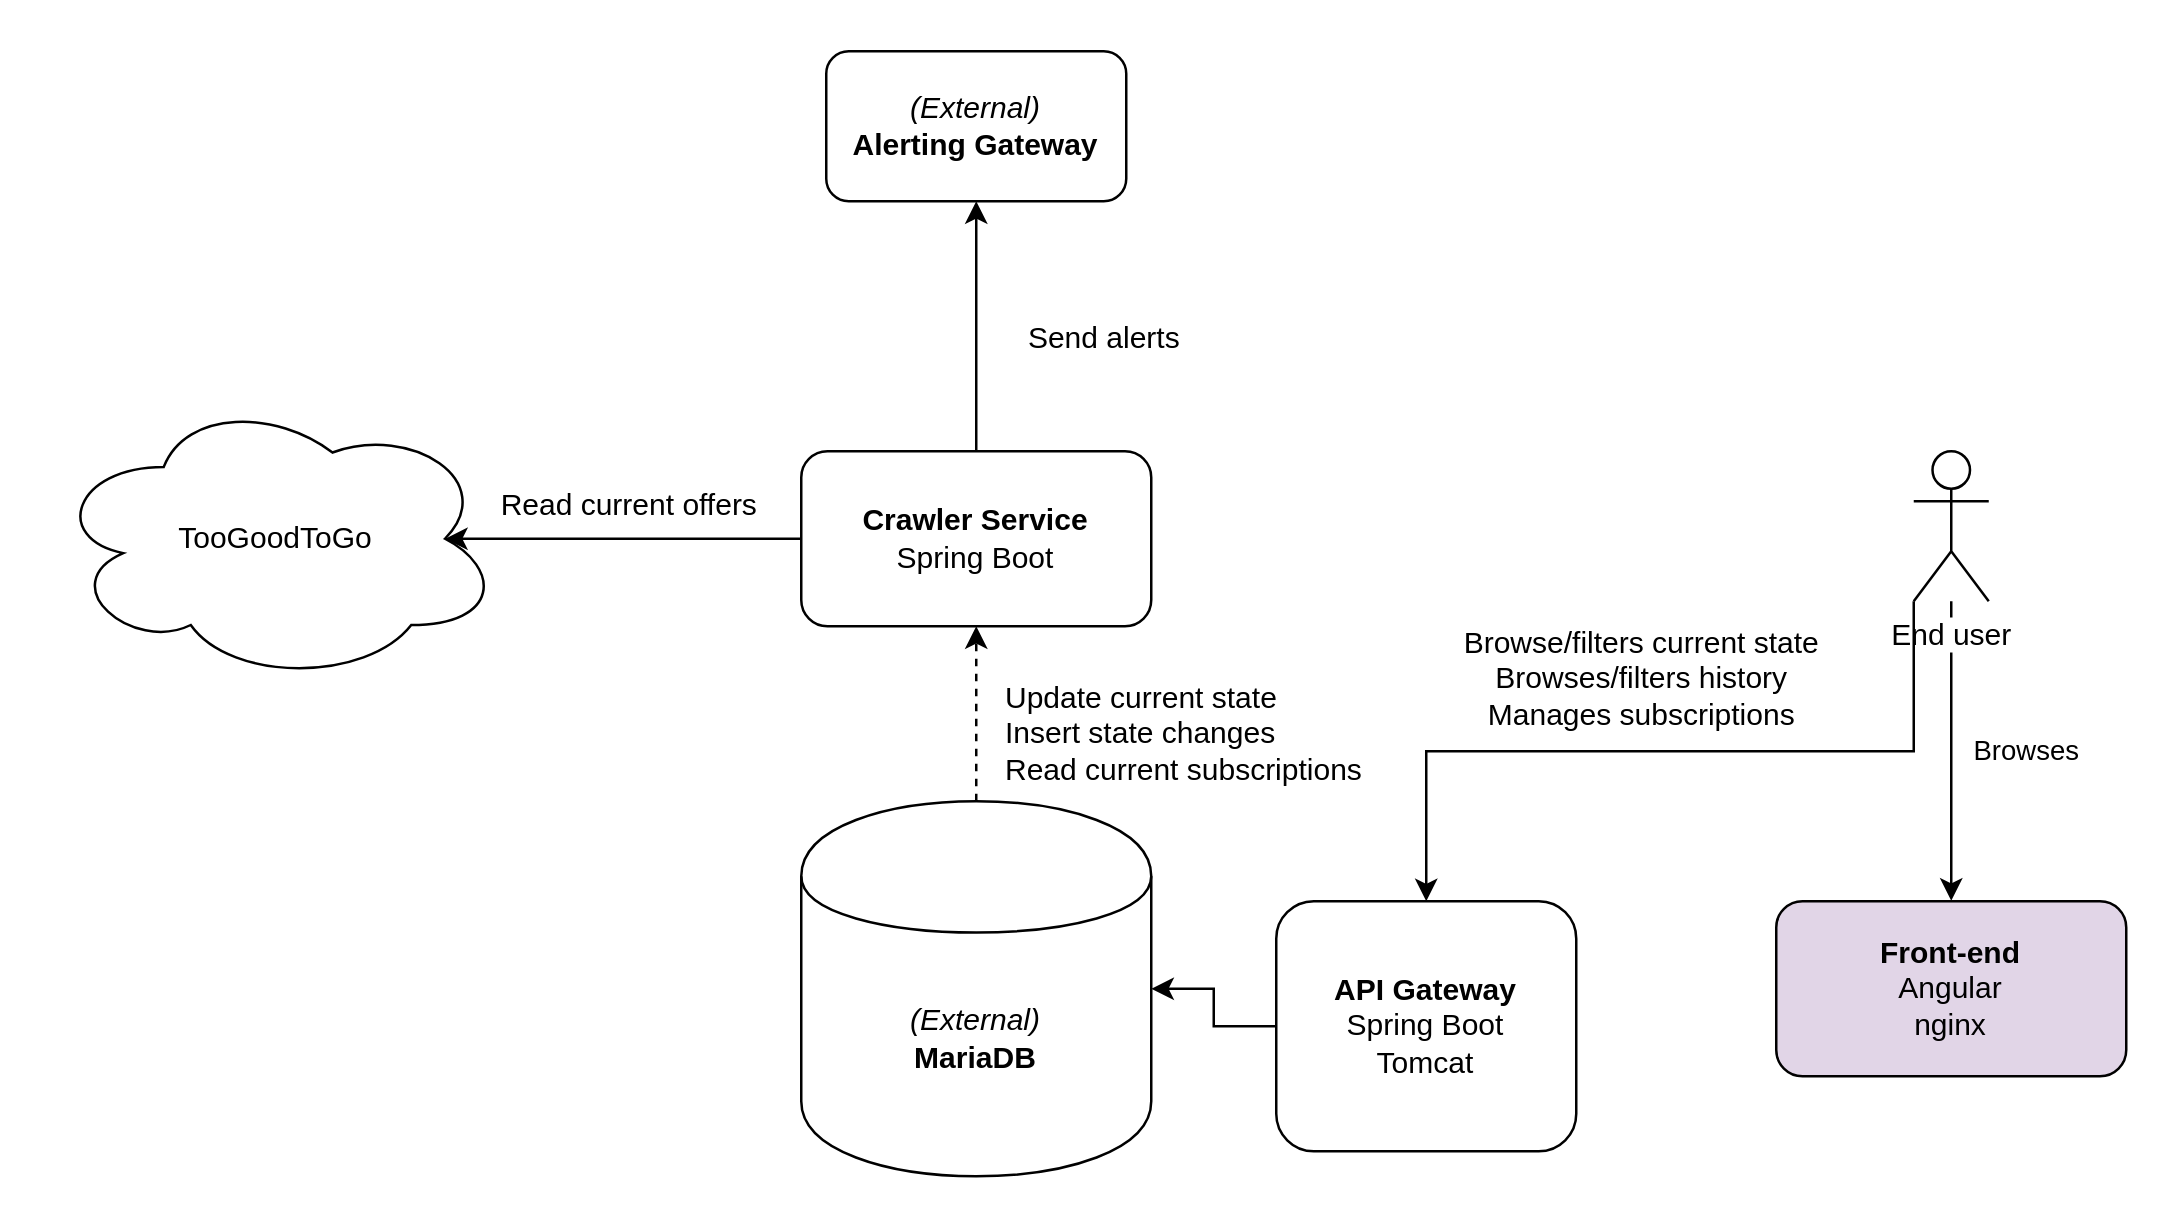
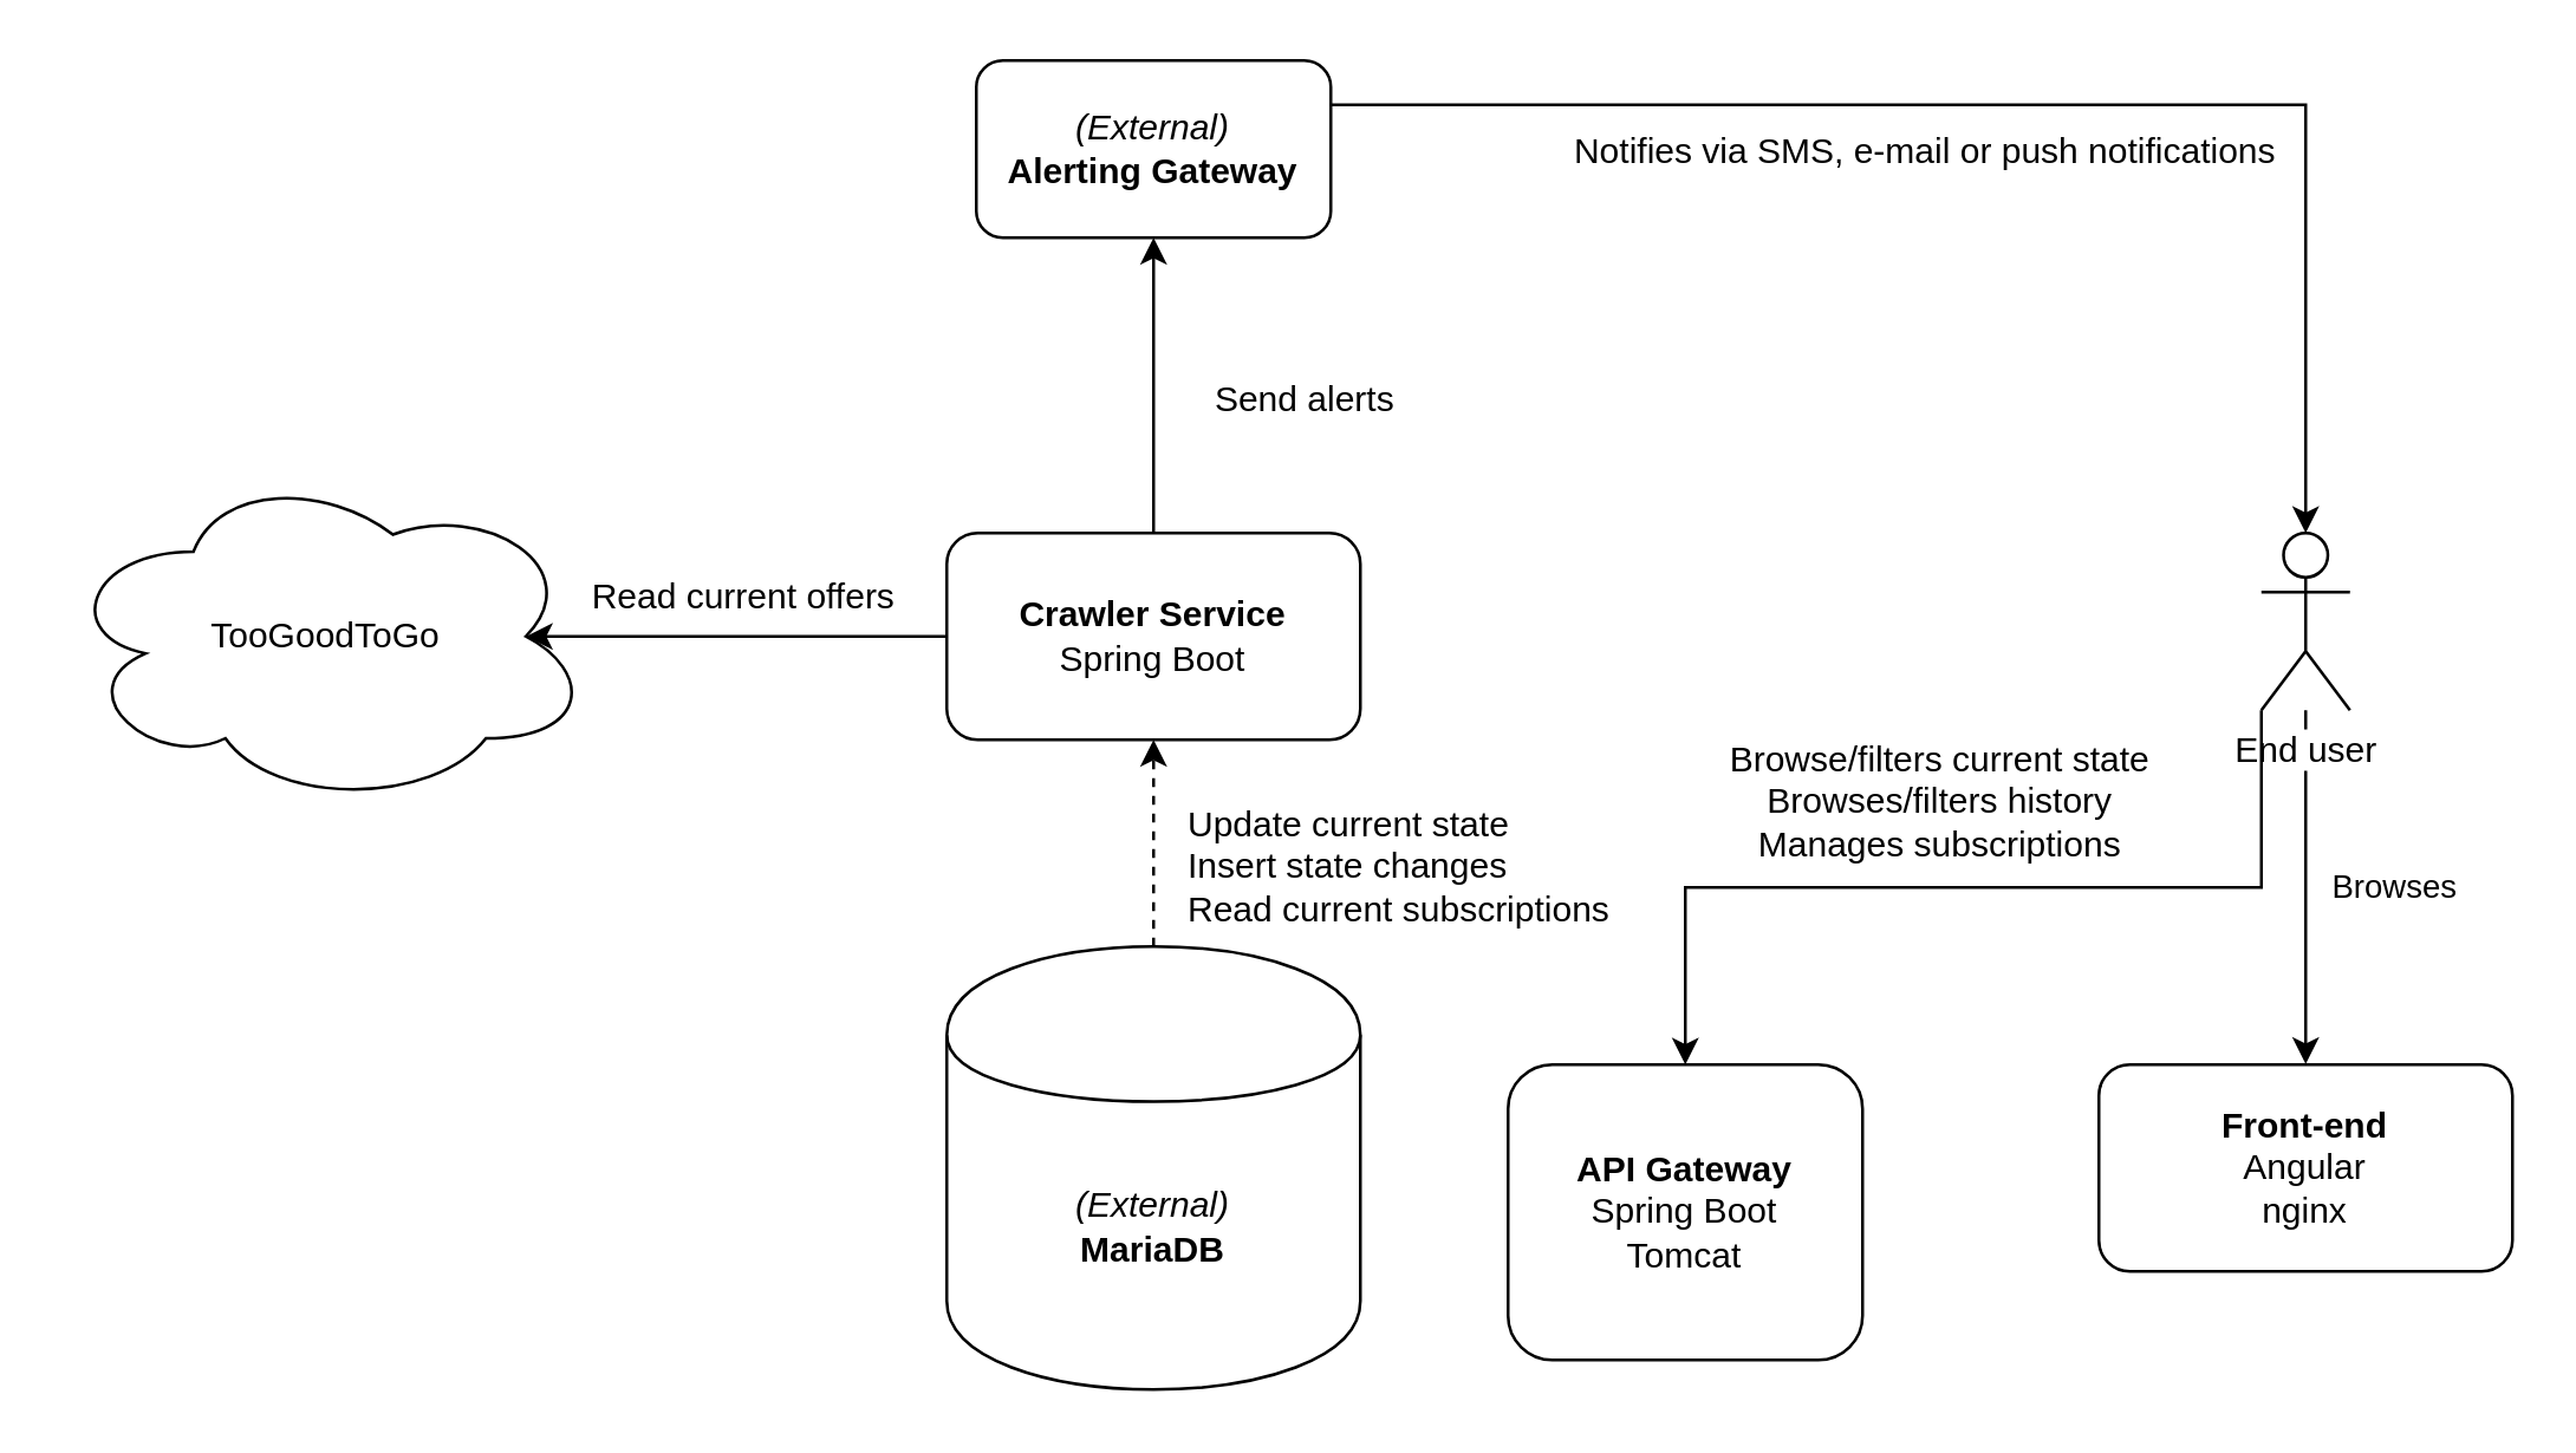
+ <mxCell id="9" style="edgeStyle=orthogonalEdgeStyle;rounded=0;orthogonalLoop=1;jettySize=auto;html=1;exitX=1;exitY=0.25;exitDx=0;exitDy=0;" edge="1" parent="1" source="11" target="16"><mxGeometry relative="1" as="geometry" /></mxCell>
+ <mxCell id="10" value="Notifies via SMS, e-mail or push notifications" style="text;html=1;resizable=0;points=[];align=center;verticalAlign=middle;labelBackgroundColor=#ffffff;" vertex="1" connectable="0" parent="9"><mxGeometry x="-0.137" y="-2" relative="1" as="geometry"><mxPoint x="-5" y="13" as="offset" /></mxGeometry></mxCell>
- <mxCell id="20" value="&lt;div&gt;&lt;b&gt;Front-end&lt;/b&gt;&lt;br&gt;&lt;/div&gt;&lt;div&gt;Angular&lt;/div&gt;&lt;div&gt;nginx&lt;br&gt;&lt;/div&gt;" style="rounded=1;whiteSpace=wrap;html=1;fillColor=#e1d5e7;" vertex="1" parent="1"><mxGeometry x="710" y="360" width="140" height="70" as="geometry" /></mxCell>
+ <mxCell id="20" value="&lt;div&gt;&lt;b&gt;Front-end&lt;/b&gt;&lt;br&gt;&lt;/div&gt;&lt;div&gt;Angular&lt;/div&gt;&lt;div&gt;nginx&lt;br&gt;&lt;/div&gt;" style="rounded=1;whiteSpace=wrap;html=1;" vertex="1" parent="1"><mxGeometry x="710" y="360" width="140" height="70" as="geometry" /></mxCell>
- <mxCell id="13" style="edgeStyle=orthogonalEdgeStyle;rounded=0;orthogonalLoop=1;jettySize=auto;html=1;exitX=0;exitY=0.5;exitDx=0;exitDy=0;entryX=1;entryY=0.5;entryDx=0;entryDy=0;" edge="1" parent="1" source="14" target="3"><mxGeometry relative="1" as="geometry" /></mxCell>
